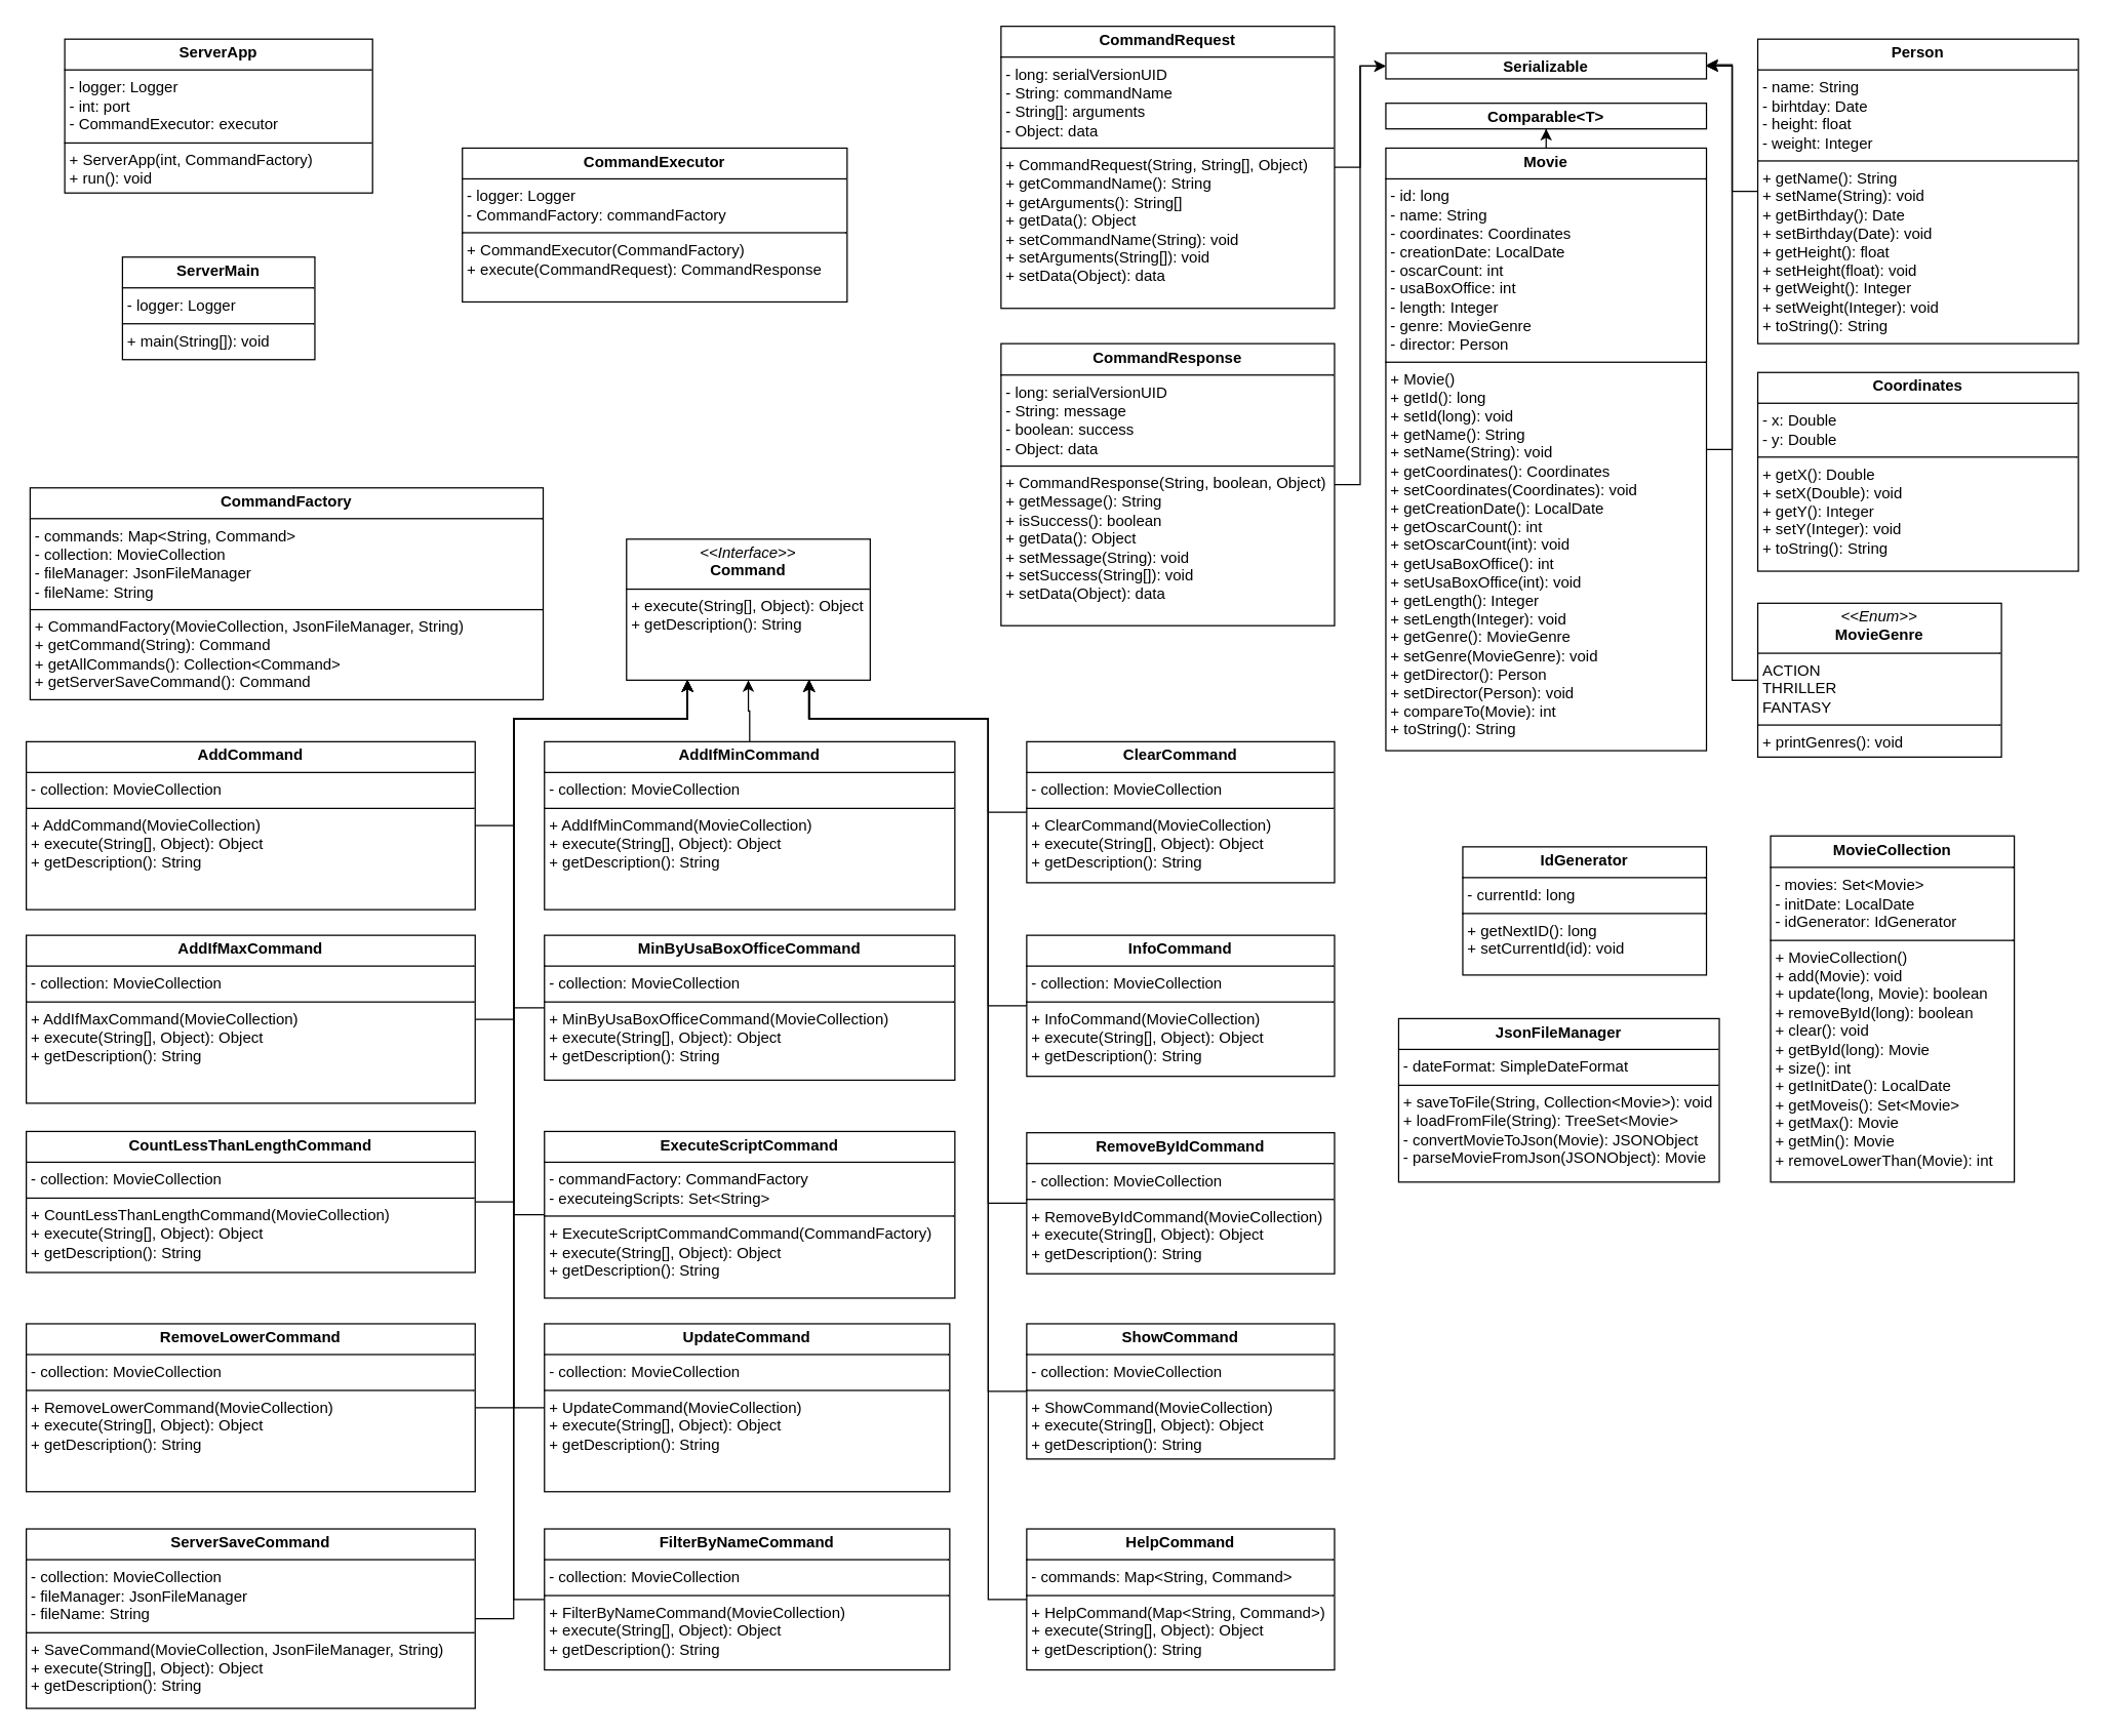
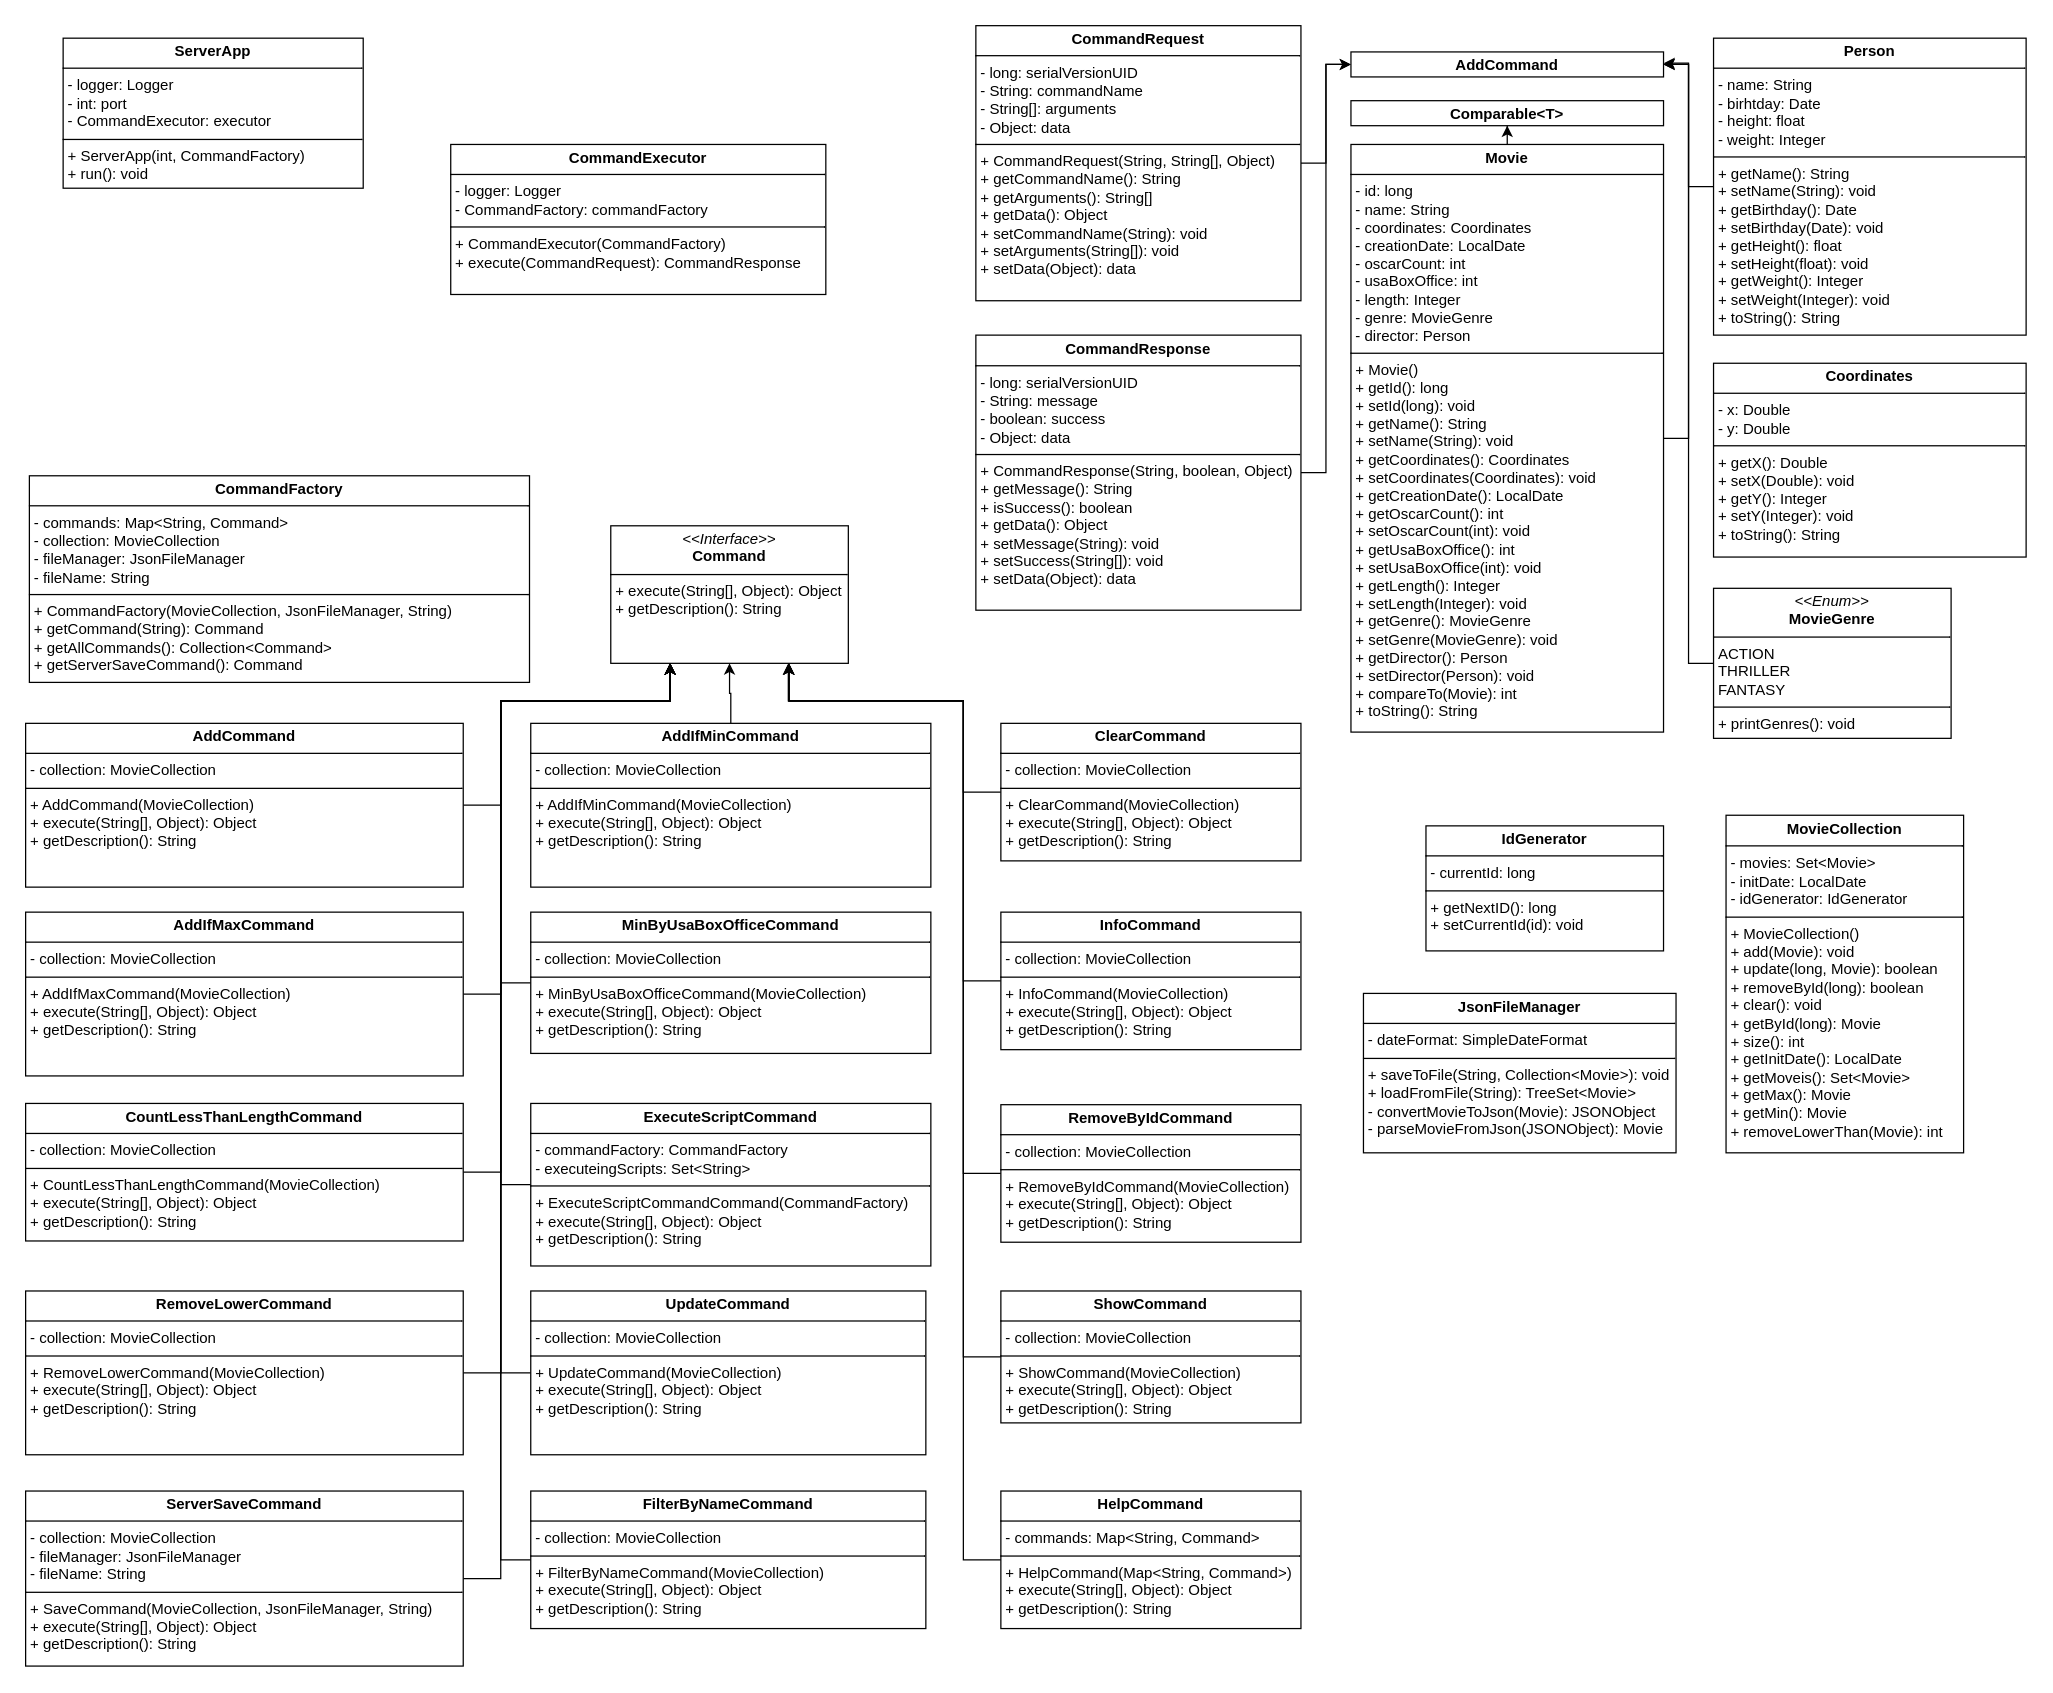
- <mxCell id="50" value="&lt;p style=&quot;margin:0px;margin-top:4px;text-align:center;&quot;&gt;&lt;b&gt;Serializable&lt;/b&gt;&lt;/p&gt;&lt;hr size=&quot;1&quot; style=&quot;border-style:solid;&quot;&gt;&lt;p style=&quot;margin:0px;margin-left:4px;&quot;&gt;&lt;br&gt;&lt;/p&gt;&lt;p style=&quot;margin:0px;margin-left:4px;&quot;&gt;&lt;br&gt;&lt;/p&gt;" style="verticalAlign=top;align=left;overflow=fill;html=1;whiteSpace=wrap;" vertex="1" parent="1"><mxGeometry x="1080" y="41" width="250" height="20" as="geometry" /></mxCell>
+ <mxCell id="50" value="&lt;p style=&quot;margin:0px;margin-top:4px;text-align:center;&quot;&gt;&lt;b&gt;AddCommand&lt;/b&gt;&lt;/p&gt;&lt;hr size=&quot;1&quot; style=&quot;border-style:solid;&quot;&gt;&lt;p style=&quot;margin:0px;margin-left:4px;&quot;&gt;&lt;br&gt;&lt;/p&gt;&lt;p style=&quot;margin:0px;margin-left:4px;&quot;&gt;&lt;br&gt;&lt;/p&gt;" style="verticalAlign=top;align=left;overflow=fill;html=1;whiteSpace=wrap;" vertex="1" parent="1"><mxGeometry x="1080" y="41" width="250" height="20" as="geometry" /></mxCell>
- <mxCell id="52" value="&lt;p style=&quot;margin:0px;margin-top:4px;text-align:center;&quot;&gt;&lt;b&gt;ServerMain&lt;/b&gt;&lt;/p&gt;&lt;hr size=&quot;1&quot; style=&quot;border-style:solid;&quot;&gt;&lt;p style=&quot;margin:0px;margin-left:4px;&quot;&gt;- logger: Logger&lt;/p&gt;&lt;hr size=&quot;1&quot; style=&quot;border-style:solid;&quot;&gt;&lt;p style=&quot;margin:0px;margin-left:4px;&quot;&gt;&lt;span style=&quot;background-color: transparent; color: light-dark(rgb(0, 0, 0), rgb(255, 255, 255));&quot;&gt;+ main(String[]): void&lt;/span&gt;&lt;/p&gt;" style="verticalAlign=top;align=left;overflow=fill;html=1;whiteSpace=wrap;" vertex="1" parent="1"><mxGeometry x="95" y="200" width="150" height="80" as="geometry" /></mxCell>
